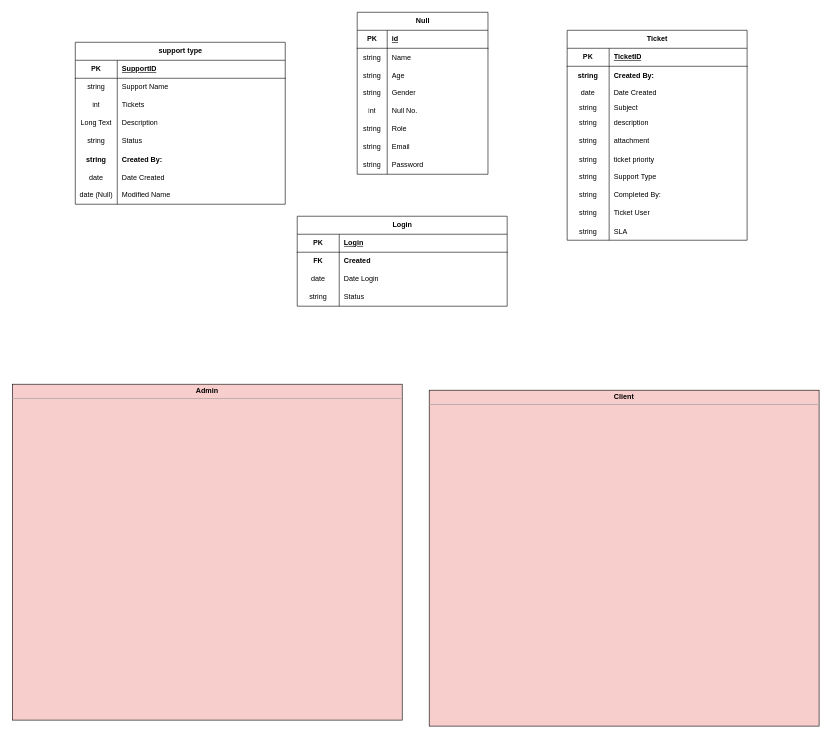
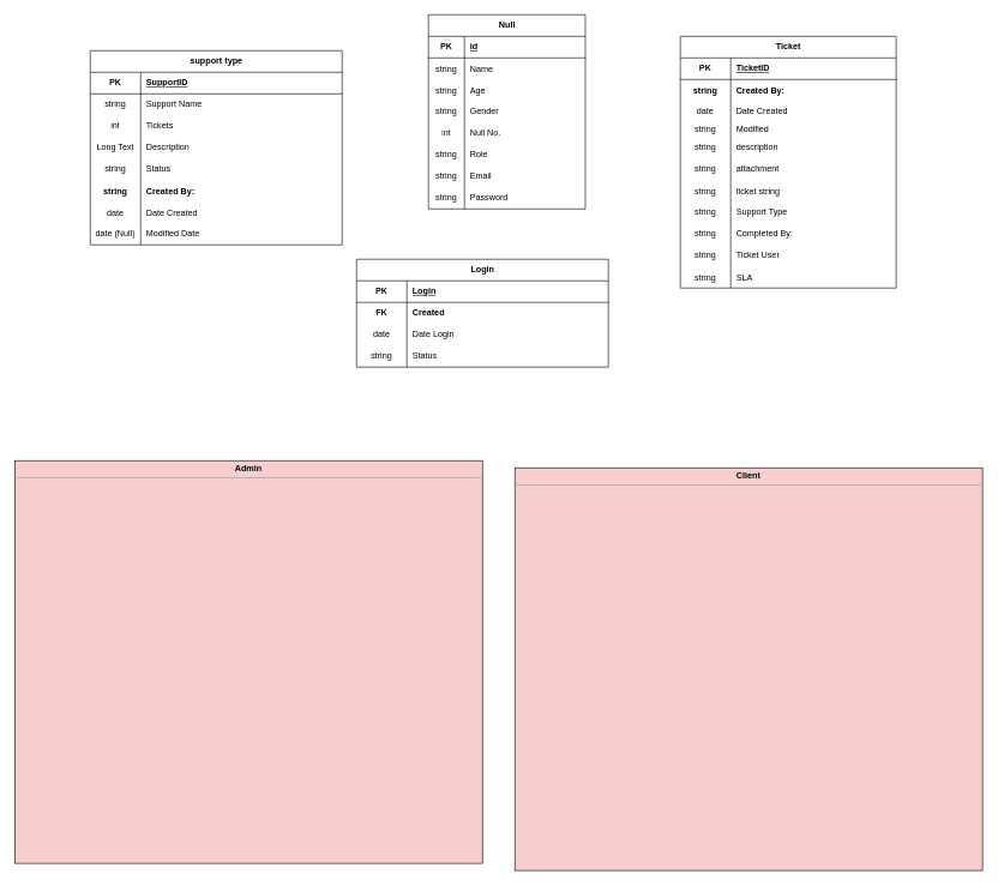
- <mxCell id="15" value="Subject&lt;span style=&quot;white-space: pre;&quot;&gt; &lt;/span&gt;" style="shape=partialRectangle;connectable=0;fillColor=none;top=0;left=0;bottom=0;right=0;align=left;spacingLeft=6;overflow=hidden;whiteSpace=wrap;html=1;" parent="13" vertex="1"><mxGeometry x="70" width="230" height="20" as="geometry"><mxRectangle width="230" height="20" as="alternateBounds" /></mxGeometry></mxCell>
+ <mxCell id="15" value="Modified&lt;span style=&quot;white-space: pre;&quot;&gt; &lt;/span&gt;" style="shape=partialRectangle;connectable=0;fillColor=none;top=0;left=0;bottom=0;right=0;align=left;spacingLeft=6;overflow=hidden;whiteSpace=wrap;html=1;" parent="13" vertex="1"><mxGeometry x="70" width="230" height="20" as="geometry"><mxRectangle width="230" height="20" as="alternateBounds" /></mxGeometry></mxCell>
- <mxCell id="24" value="ticket priority" style="shape=partialRectangle;connectable=0;fillColor=none;top=0;left=0;bottom=0;right=0;align=left;spacingLeft=6;overflow=hidden;" parent="22" vertex="1"><mxGeometry x="70" width="230" height="30" as="geometry"><mxRectangle width="230" height="30" as="alternateBounds" /></mxGeometry></mxCell>
+ <mxCell id="24" value="ticket string" style="shape=partialRectangle;connectable=0;fillColor=none;top=0;left=0;bottom=0;right=0;align=left;spacingLeft=6;overflow=hidden;" parent="22" vertex="1"><mxGeometry x="70" width="230" height="30" as="geometry"><mxRectangle width="230" height="30" as="alternateBounds" /></mxGeometry></mxCell>
- <mxCell id="87" value="Modified Name" style="shape=partialRectangle;connectable=0;fillColor=none;top=0;left=0;bottom=0;right=0;align=left;spacingLeft=6;fontStyle=0;overflow=hidden;whiteSpace=wrap;html=1;" parent="85" vertex="1"><mxGeometry x="70" width="280" height="30" as="geometry"><mxRectangle width="280" height="30" as="alternateBounds" /></mxGeometry></mxCell>
+ <mxCell id="87" value="Modified Date" style="shape=partialRectangle;connectable=0;fillColor=none;top=0;left=0;bottom=0;right=0;align=left;spacingLeft=6;fontStyle=0;overflow=hidden;whiteSpace=wrap;html=1;" parent="85" vertex="1"><mxGeometry x="70" width="280" height="30" as="geometry"><mxRectangle width="280" height="30" as="alternateBounds" /></mxGeometry></mxCell>
